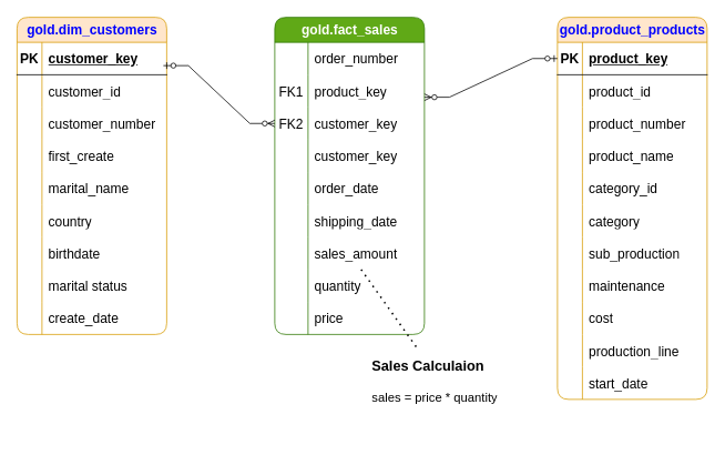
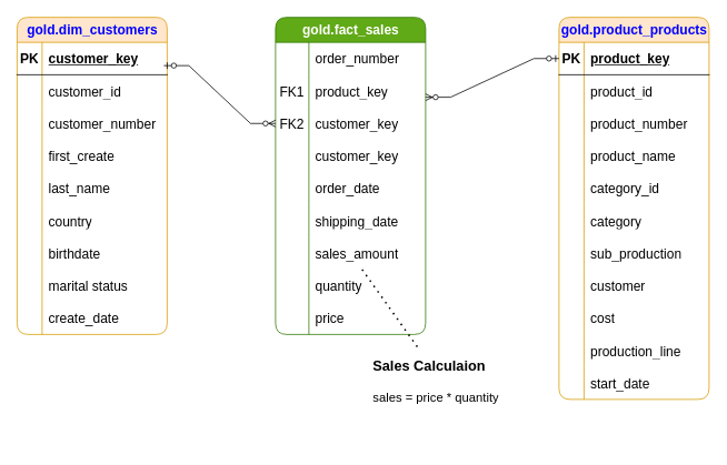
- <mxCell id="17" value="marital_name" style="shape=partialRectangle;connectable=0;fillColor=none;top=0;left=0;bottom=0;right=0;align=left;spacingLeft=6;overflow=hidden;whiteSpace=wrap;html=1;fontSize=16;" vertex="1" parent="15"><mxGeometry x="30" width="150" height="39" as="geometry"><mxRectangle width="150" height="39" as="alternateBounds" /></mxGeometry></mxCell>
+ <mxCell id="17" value="last_name" style="shape=partialRectangle;connectable=0;fillColor=none;top=0;left=0;bottom=0;right=0;align=left;spacingLeft=6;overflow=hidden;whiteSpace=wrap;html=1;fontSize=16;" vertex="1" parent="15"><mxGeometry x="30" width="150" height="39" as="geometry"><mxRectangle width="150" height="39" as="alternateBounds" /></mxGeometry></mxCell>
- <mxCell id="54" value="maintenance" style="shape=partialRectangle;connectable=0;fillColor=none;top=0;left=0;bottom=0;right=0;align=left;spacingLeft=6;overflow=hidden;whiteSpace=wrap;html=1;fontSize=16;" vertex="1" parent="52"><mxGeometry x="30" width="150" height="39" as="geometry"><mxRectangle width="150" height="39" as="alternateBounds" /></mxGeometry></mxCell>
+ <mxCell id="54" value="customer" style="shape=partialRectangle;connectable=0;fillColor=none;top=0;left=0;bottom=0;right=0;align=left;spacingLeft=6;overflow=hidden;whiteSpace=wrap;html=1;fontSize=16;" vertex="1" parent="52"><mxGeometry x="30" width="150" height="39" as="geometry"><mxRectangle width="150" height="39" as="alternateBounds" /></mxGeometry></mxCell>
